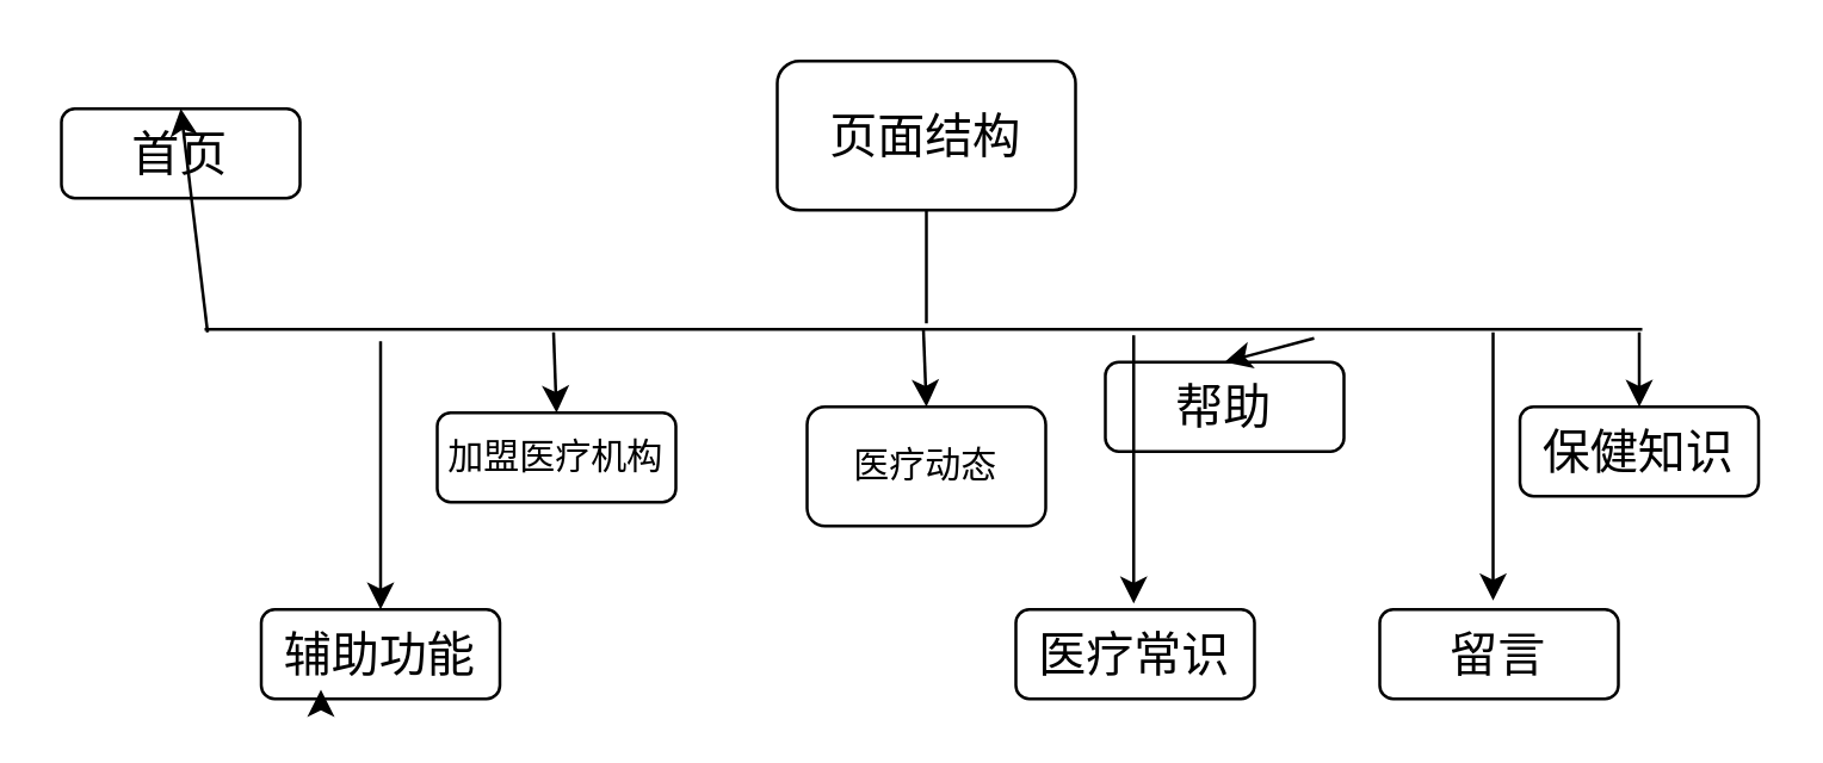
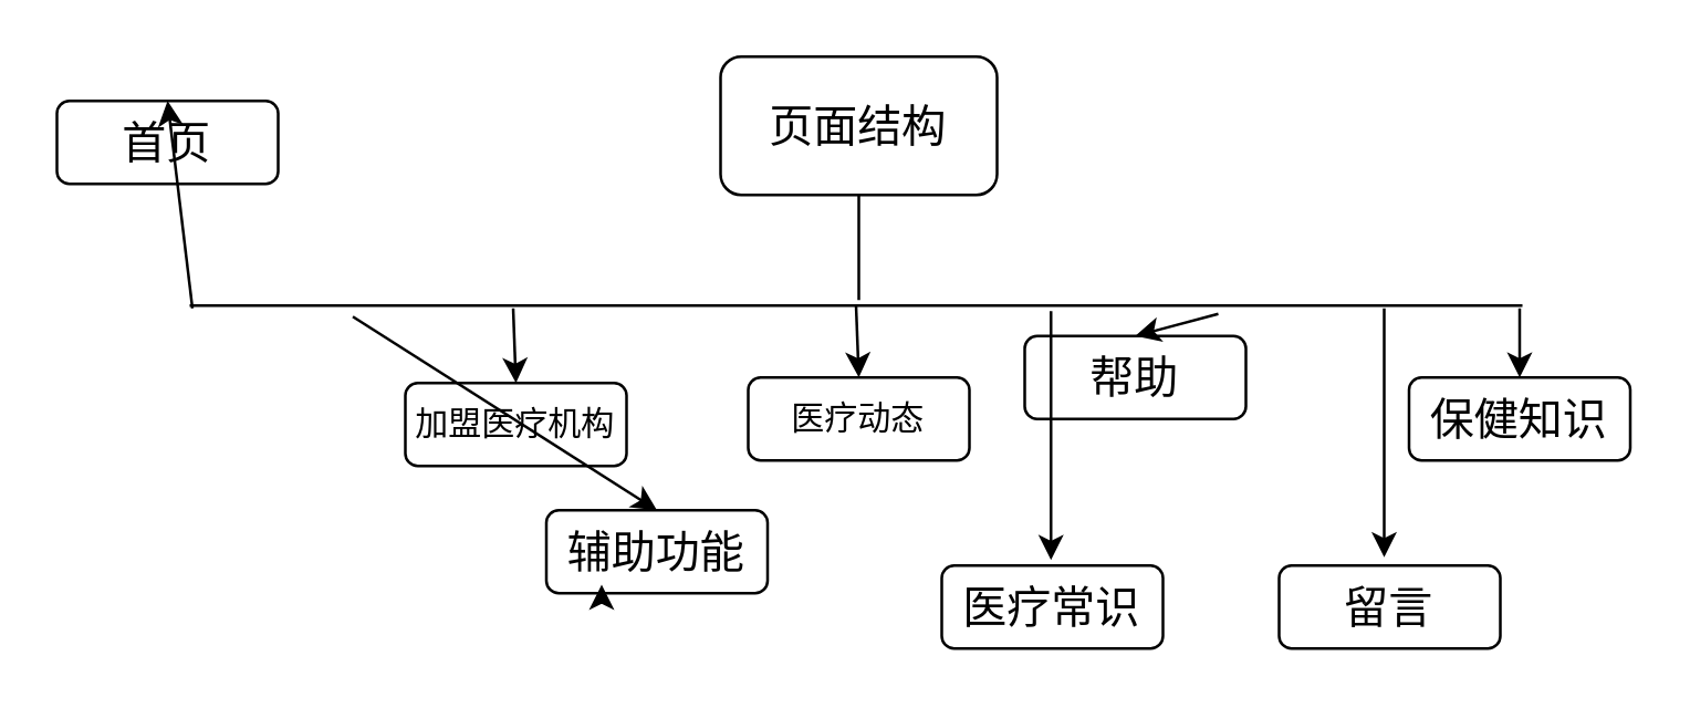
- <mxCell id="4" value="&lt;font color=&quot;#000000&quot;&gt;医疗动态&lt;/font&gt;" style="rounded=1;whiteSpace=wrap;html=1;fillColor=none;strokeColor=#000000;" vertex="1" parent="1"><mxGeometry x="270" y="136" width="80" height="40" as="geometry" /></mxCell>
+ <mxCell id="4" value="&lt;font color=&quot;#000000&quot;&gt;医疗动态&lt;/font&gt;" style="rounded=1;whiteSpace=wrap;html=1;fillColor=none;strokeColor=#000000;" vertex="1" parent="1"><mxGeometry x="270" y="136" width="80" height="30" as="geometry" /></mxCell>
- <mxCell id="8" value="&lt;font color=&quot;#000000&quot;&gt;辅助功能&lt;/font&gt;" style="rounded=1;whiteSpace=wrap;html=1;strokeColor=#000000;fillColor=none;fontSize=16;" vertex="1" parent="1"><mxGeometry x="87" y="204" width="80" height="30" as="geometry" /></mxCell>
+ <mxCell id="8" value="&lt;font color=&quot;#000000&quot;&gt;辅助功能&lt;/font&gt;" style="rounded=1;whiteSpace=wrap;html=1;strokeColor=#000000;fillColor=none;fontSize=16;" vertex="1" parent="1"><mxGeometry x="197" y="184" width="80" height="30" as="geometry" /></mxCell>
